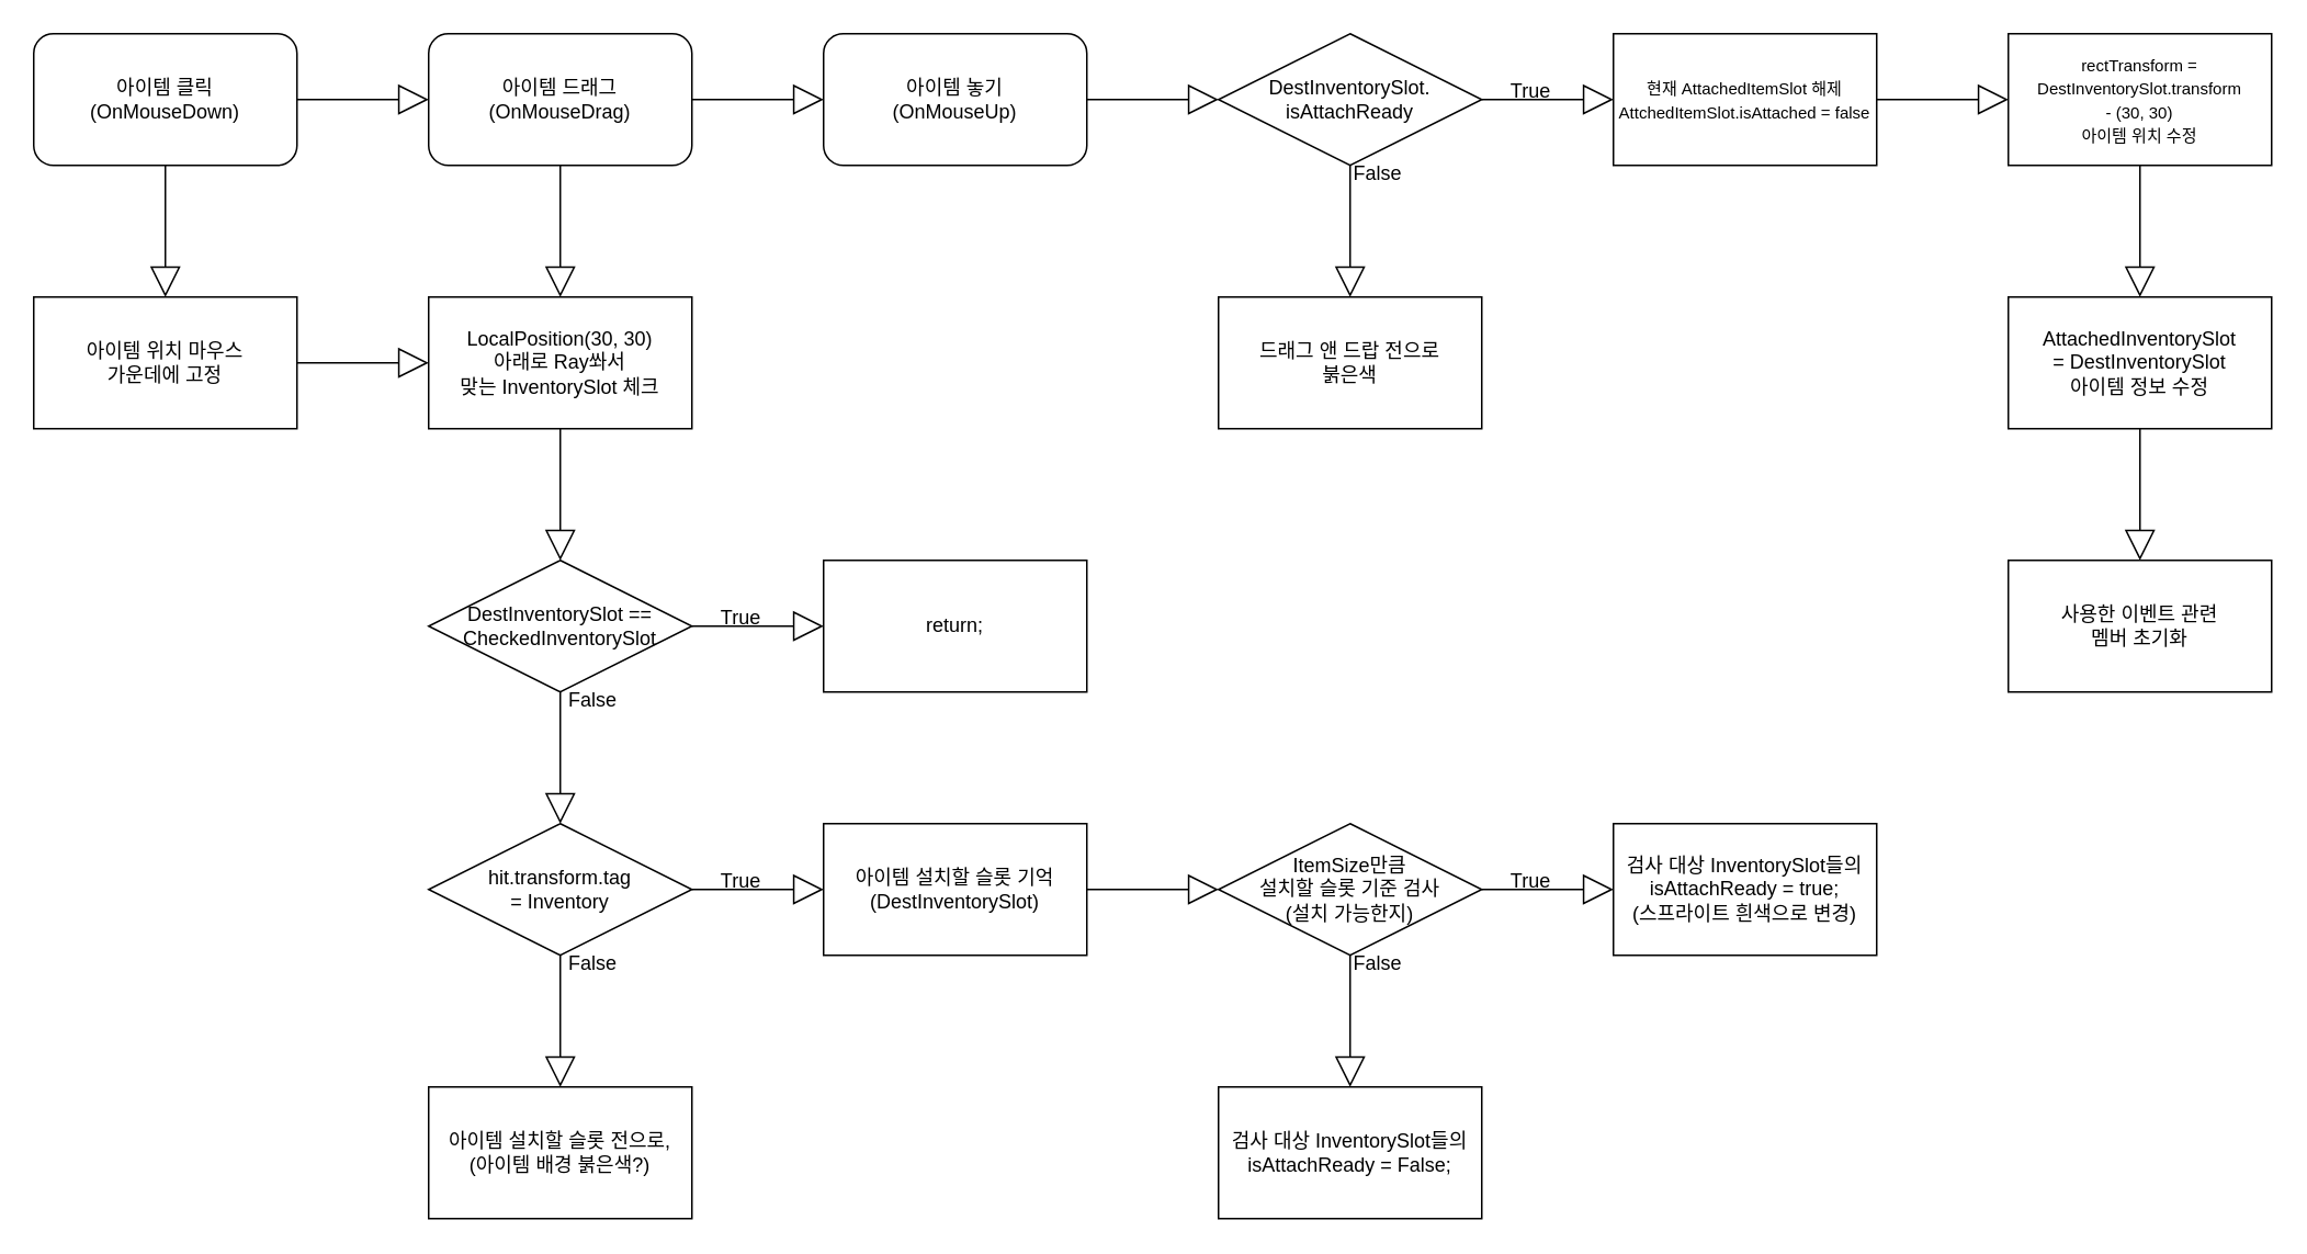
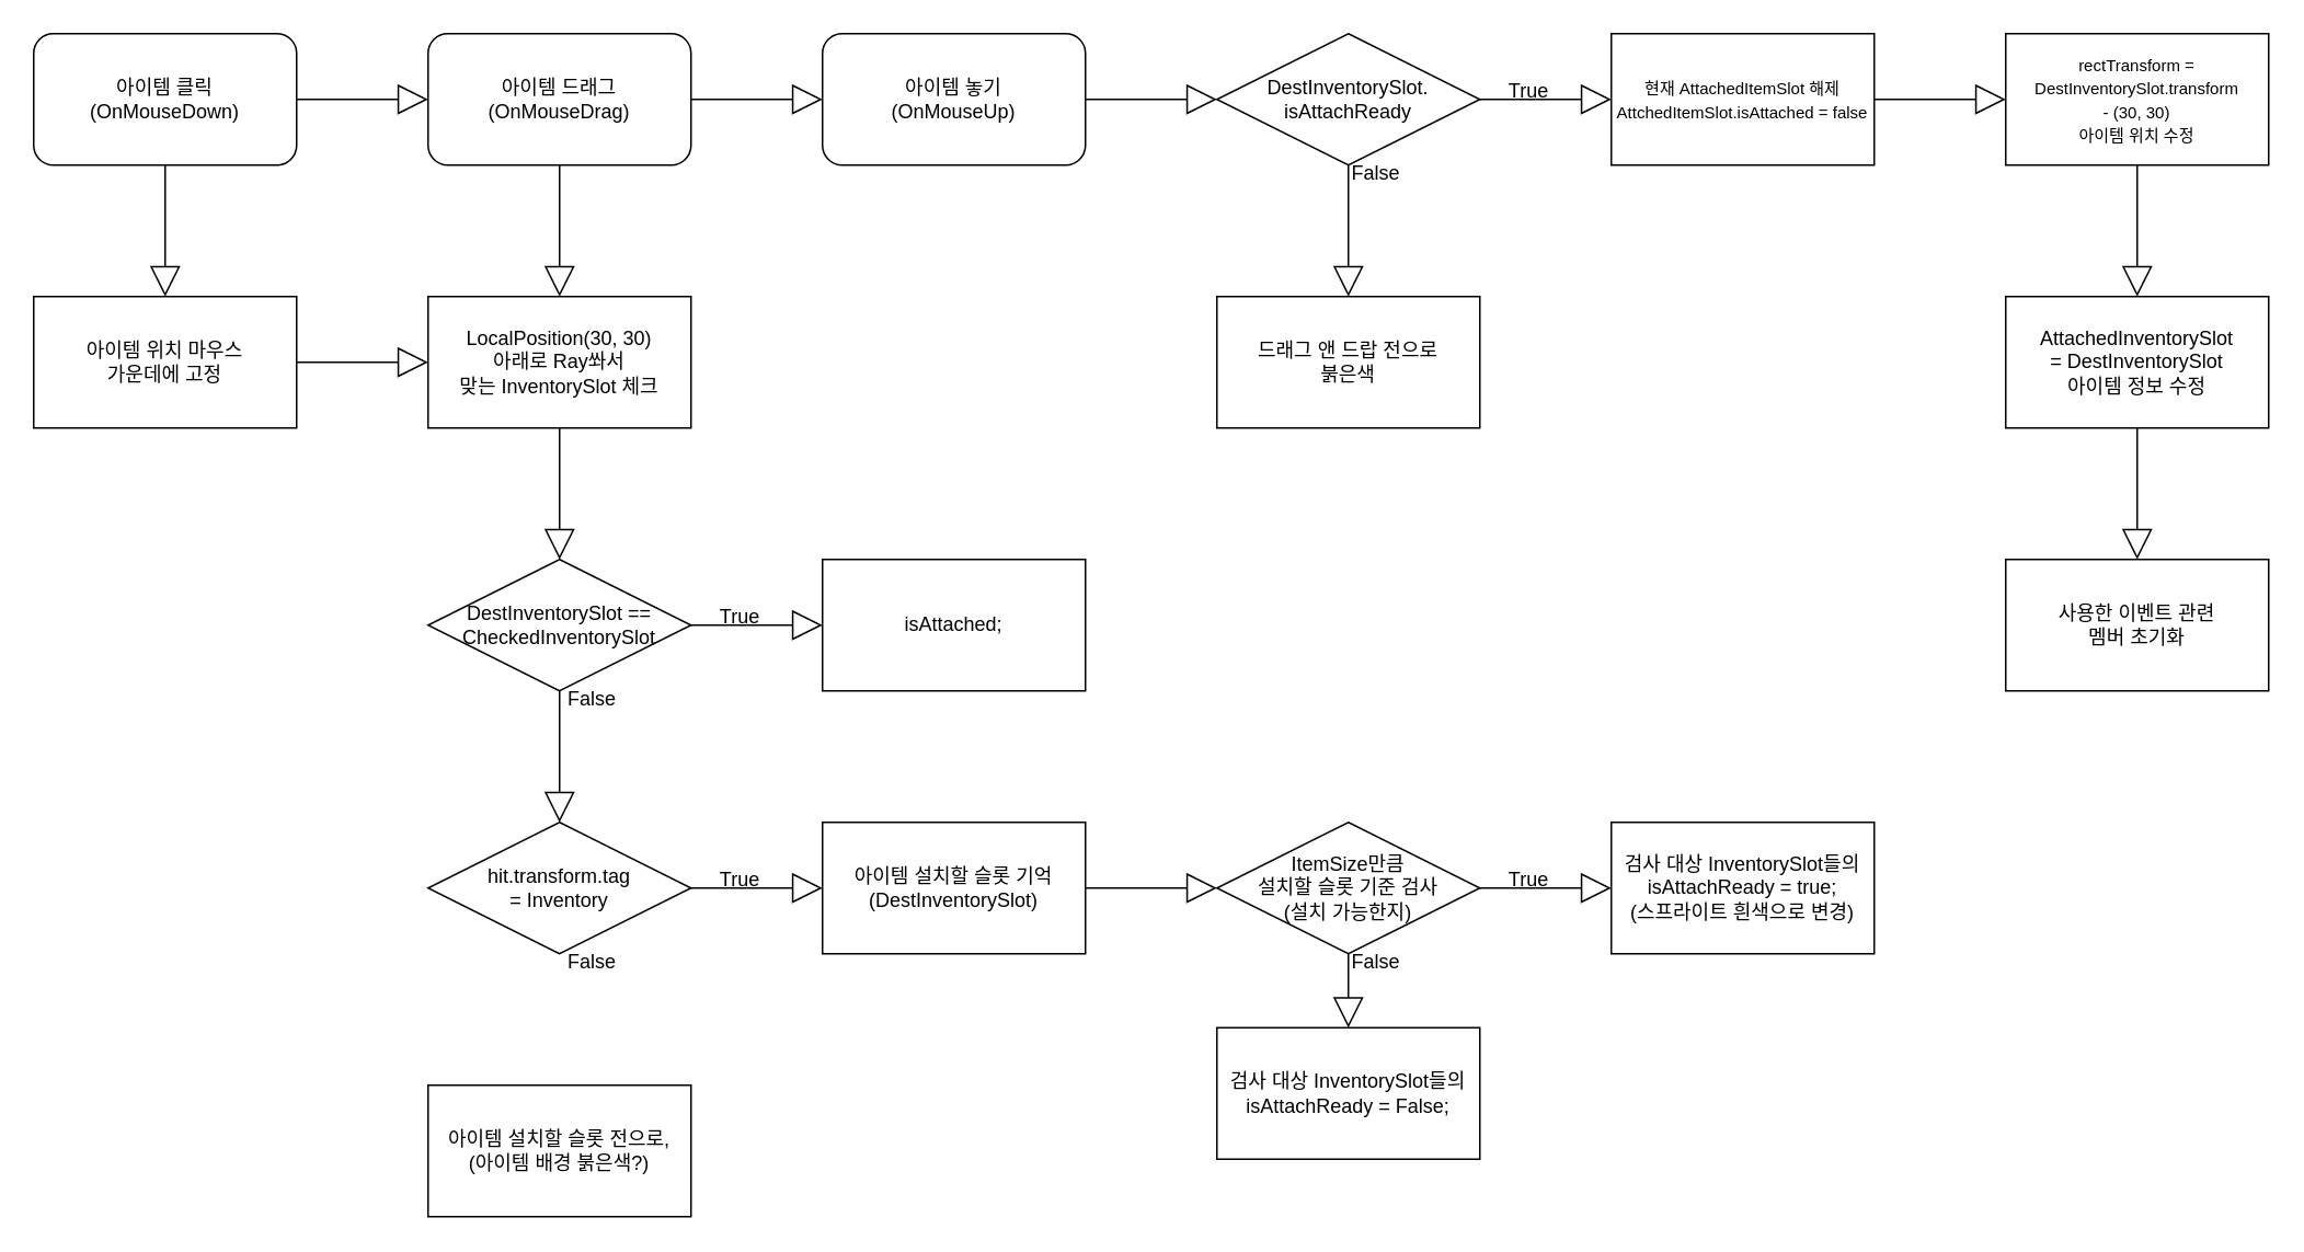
- <mxCell id="19" value="return;" style="rounded=0;whiteSpace=wrap;html=1;" vertex="1" parent="1"><mxGeometry x="500" y="340" width="160" height="80" as="geometry" /></mxCell>
+ <mxCell id="19" value="isAttached;" style="rounded=0;whiteSpace=wrap;html=1;" vertex="1" parent="1"><mxGeometry x="500" y="340" width="160" height="80" as="geometry" /></mxCell>
- <mxCell id="11" value="" style="edgeStyle=orthogonalEdgeStyle;rounded=0;orthogonalLoop=1;jettySize=auto;html=1;endArrow=block;endFill=0;endSize=16;" edge="1" parent="1" source="10" target="12"><mxGeometry relative="1" as="geometry"><mxPoint x="190" y="390" as="sourcePoint" /><mxPoint x="180" y="540" as="targetPoint" /></mxGeometry></mxCell>
- <mxCell id="34" value="검사 대상 InventorySlot들의&lt;br&gt;isAttachReady = False;" style="rounded=0;whiteSpace=wrap;html=1;" vertex="1" parent="1"><mxGeometry x="740" y="660" width="160" height="80" as="geometry" /></mxCell>
+ <mxCell id="34" value="검사 대상 InventorySlot들의&lt;br&gt;isAttachReady = False;" style="rounded=0;whiteSpace=wrap;html=1;" vertex="1" parent="1"><mxGeometry x="740" y="625" width="160" height="80" as="geometry" /></mxCell>
